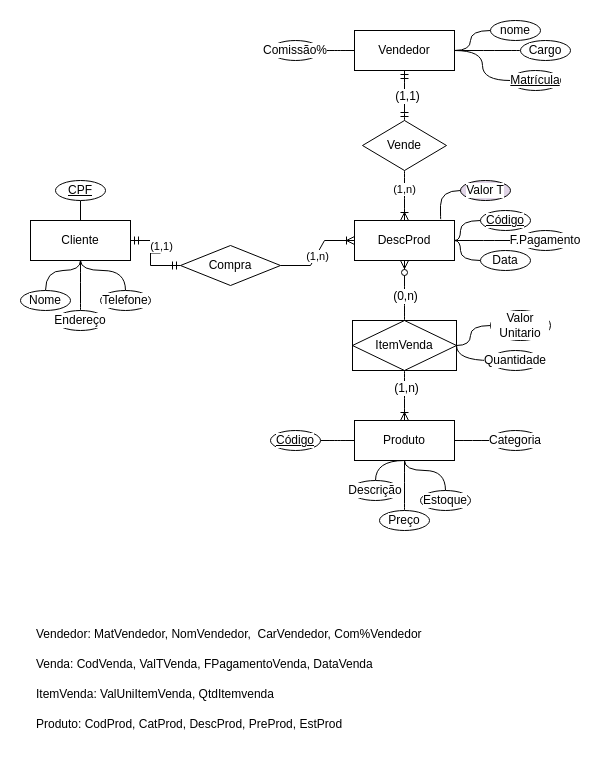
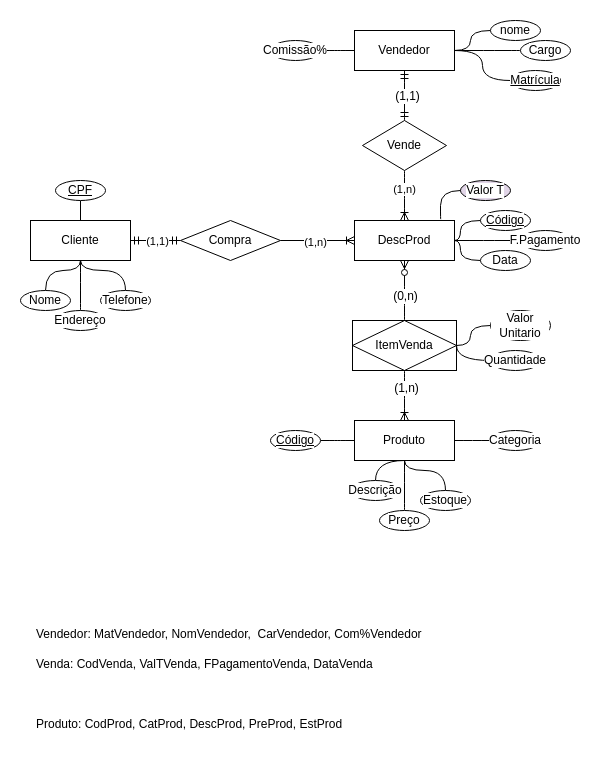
- <mxCell id="6" value="Compra" style="shape=rhombus;perimeter=rhombusPerimeter;whiteSpace=wrap;html=1;align=center;" vertex="1" parent="1"><mxGeometry x="180" y="245" width="100" height="40" as="geometry" /></mxCell>
+ <mxCell id="6" value="Compra" style="shape=rhombus;perimeter=rhombusPerimeter;whiteSpace=wrap;html=1;align=center;" vertex="1" parent="1"><mxGeometry x="180" y="220" width="100" height="40" as="geometry" /></mxCell>
- <mxCell id="61" value="ItemVenda: ValUniItemVenda, QtdItemvenda" style="text;strokeColor=none;fillColor=none;spacingLeft=4;spacingRight=4;overflow=hidden;rotatable=0;points=[[0,0.5],[1,0.5]];portConstraint=eastwest;fontSize=12;whiteSpace=wrap;html=1;fontFamily=Helvetica;fontColor=default;labelBackgroundColor=default;" vertex="1" parent="1"><mxGeometry x="30" y="680" width="340" height="30" as="geometry" /></mxCell>
